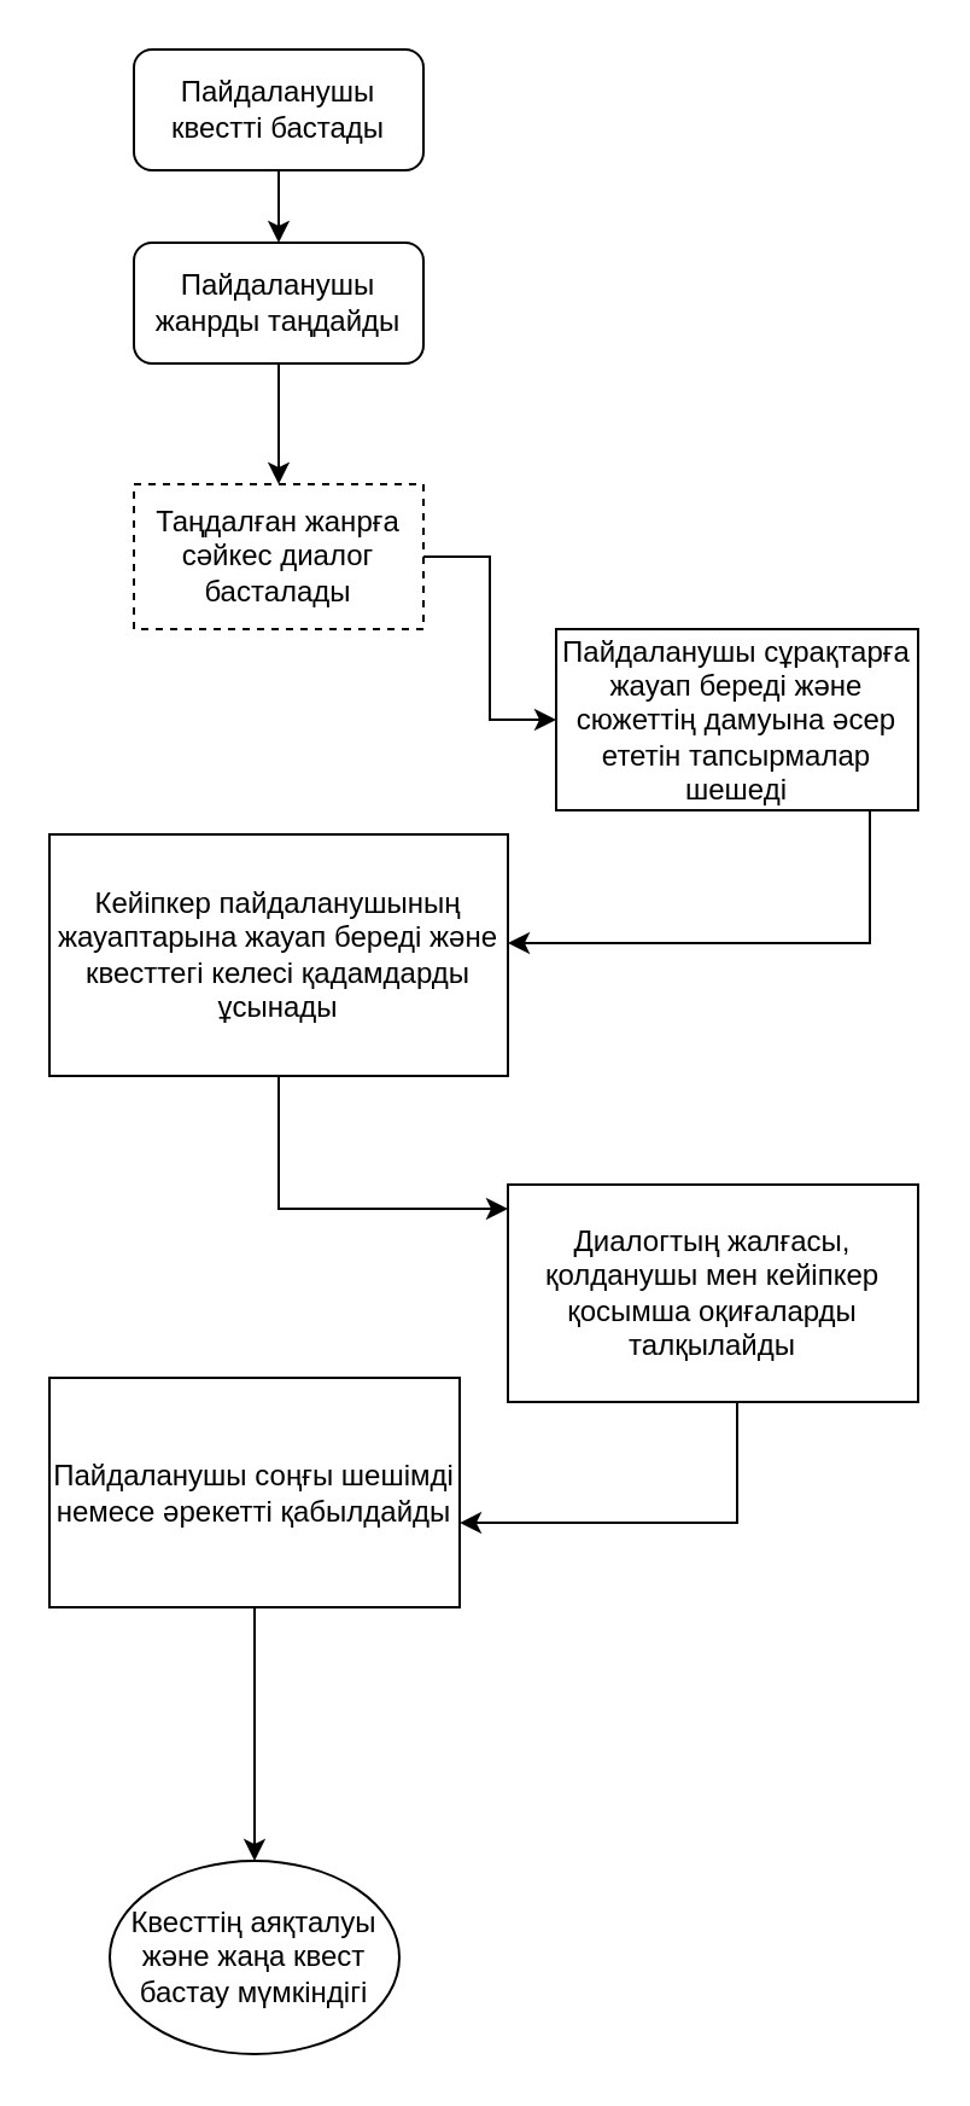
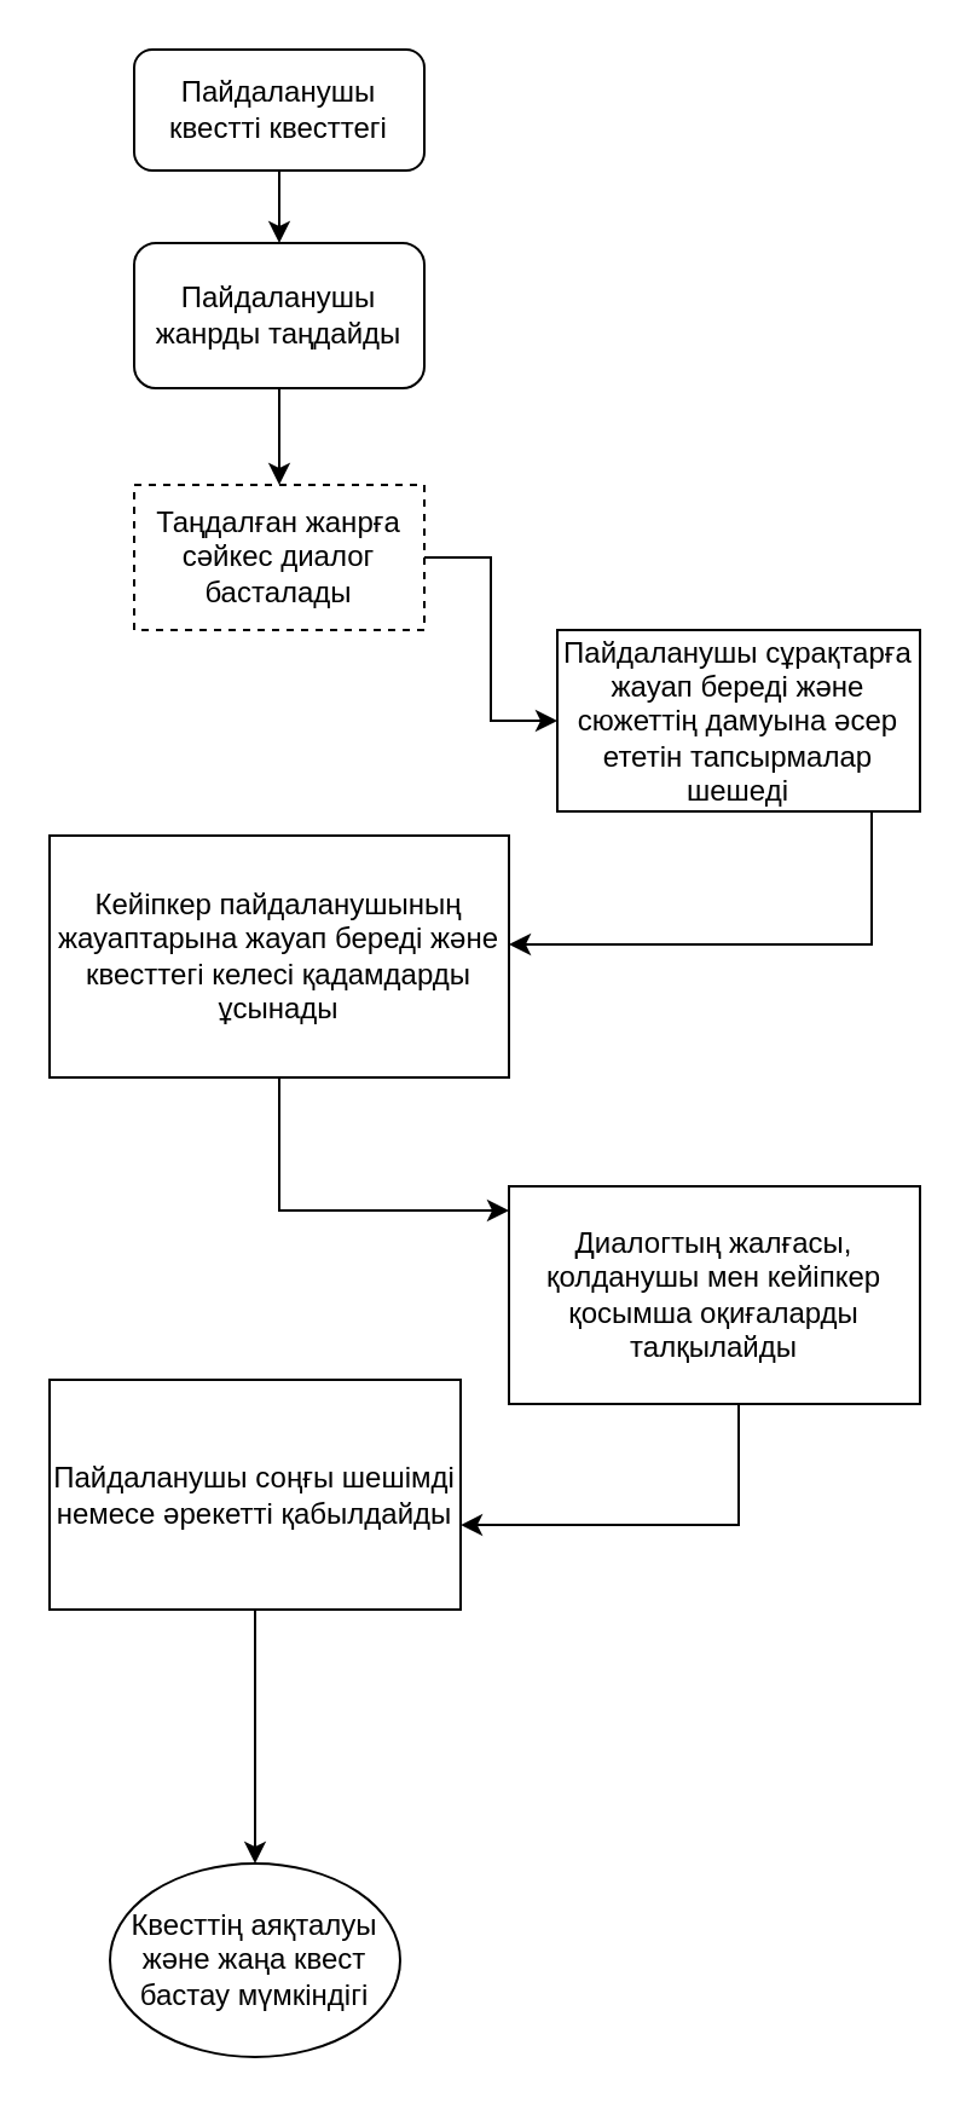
- <mxCell id="3" value="Пайдаланушы квестті бастады" style="rounded=1;whiteSpace=wrap;html=1;" vertex="1" parent="1"><mxGeometry x="55" y="20" width="120" height="50" as="geometry" /></mxCell>
+ <mxCell id="3" value="Пайдаланушы квестті квесттегі" style="rounded=1;whiteSpace=wrap;html=1;" vertex="1" parent="1"><mxGeometry x="55" y="20" width="120" height="50" as="geometry" /></mxCell>
- <mxCell id="5" value="Пайдаланушы жанрды таңдайды" style="rounded=1;whiteSpace=wrap;html=1;" vertex="1" parent="1"><mxGeometry x="55" y="100" width="120" height="50" as="geometry" /></mxCell>
+ <mxCell id="5" value="Пайдаланушы жанрды таңдайды" style="rounded=1;whiteSpace=wrap;html=1;" vertex="1" parent="1"><mxGeometry x="55" y="100" width="120" height="60" as="geometry" /></mxCell>
